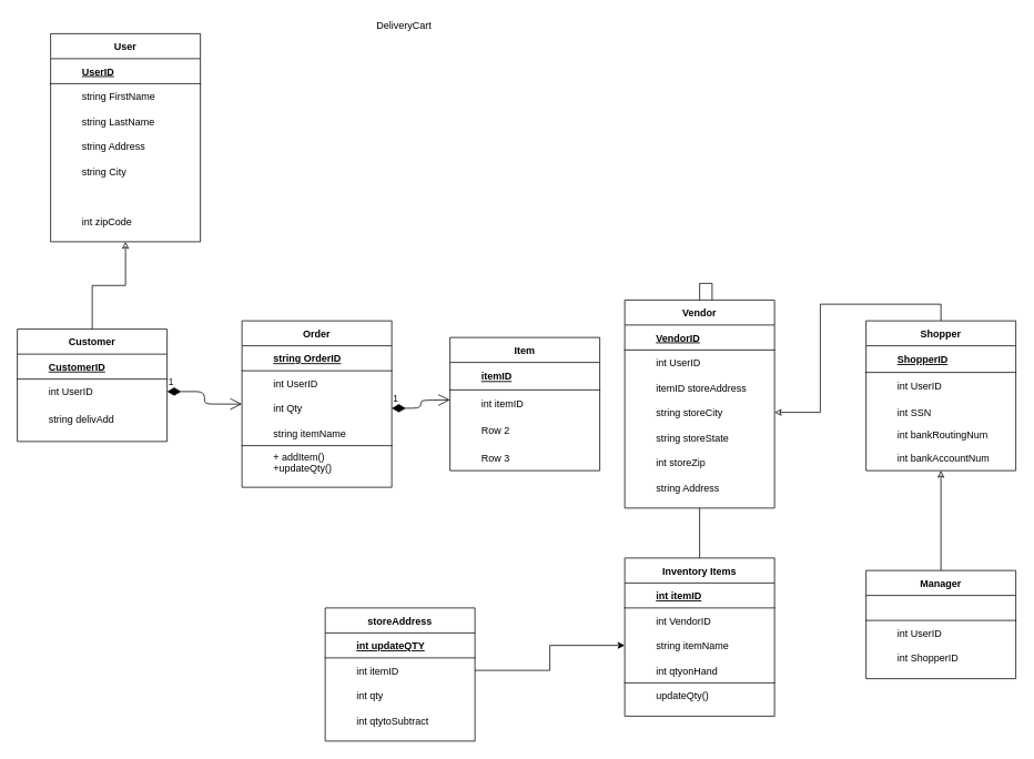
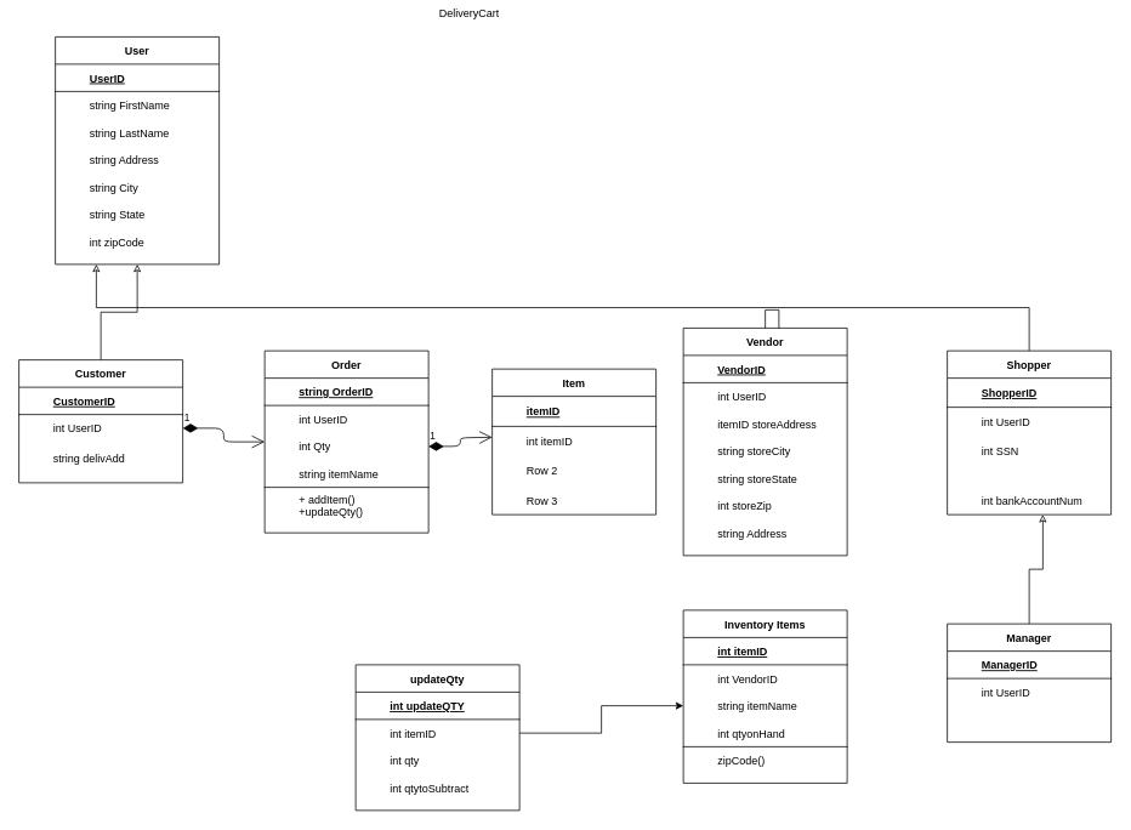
- <mxCell id="103" value="DeliveryCart" style="text;html=1;strokeColor=none;fillColor=none;align=center;verticalAlign=middle;whiteSpace=wrap;rounded=0;glass=0;" parent="1" vertex="1"><mxGeometry x="440" y="20" width="90" height="20" as="geometry" /></mxCell>
+ <mxCell id="103" value="DeliveryCart" style="text;html=1;strokeColor=none;fillColor=none;align=center;verticalAlign=middle;whiteSpace=wrap;rounded=0;glass=0;" parent="1" vertex="1"><mxGeometry x="470" y="5" width="90" height="20" as="geometry" /></mxCell>
+ <mxCell id="36" value="string State" style="shape=partialRectangle;connectable=0;fillColor=none;top=0;left=0;bottom=0;right=0;align=left;spacingLeft=6;overflow=hidden;" parent="34" vertex="1"><mxGeometry x="30" width="150" height="30" as="geometry" /></mxCell>
- <mxCell id="62" style="edgeStyle=orthogonalEdgeStyle;rounded=0;orthogonalLoop=1;jettySize=auto;html=1;exitX=0.5;exitY=0;exitDx=0;exitDy=0;endArrow=classic;endFill=0;startArrow=none;startFill=0;" parent="1" source="63" target="93" edge="1"><mxGeometry relative="1" as="geometry"><mxPoint x="140" y="260" as="targetPoint" /></mxGeometry></mxCell>
+ <mxCell id="62" style="edgeStyle=orthogonalEdgeStyle;rounded=0;orthogonalLoop=1;jettySize=auto;html=1;exitX=0.5;exitY=0;exitDx=0;exitDy=0;endArrow=classic;endFill=0;entryX=0.25;entryY=1;entryDx=0;entryDy=0;startArrow=none;startFill=0;" parent="1" source="63" target="18" edge="1"><mxGeometry relative="1" as="geometry"><mxPoint x="140" y="260" as="targetPoint" /></mxGeometry></mxCell>
- <mxCell id="75" value="int bankRoutingNum" style="shape=partialRectangle;connectable=0;fillColor=none;top=0;left=0;bottom=0;right=0;align=left;spacingLeft=6;overflow=hidden;" parent="73" vertex="1"><mxGeometry x="30" width="150" height="22" as="geometry" /></mxCell>
- <mxCell id="40" style="edgeStyle=orthogonalEdgeStyle;rounded=0;orthogonalLoop=1;jettySize=auto;html=1;exitX=0.5;exitY=0;exitDx=0;exitDy=0;endArrow=classic;endFill=0;entryX=0.5;entryY=1;entryDx=0;entryDy=0;" parent="1" source="41" target="63" edge="1"><mxGeometry relative="1" as="geometry"><mxPoint x="280" y="530" as="targetPoint" /></mxGeometry></mxCell>
+ <mxCell id="40" style="edgeStyle=orthogonalEdgeStyle;rounded=0;orthogonalLoop=1;jettySize=auto;html=1;exitX=0.5;exitY=0;exitDx=0;exitDy=0;endArrow=classic;endFill=0;" parent="1" source="41" target="78" edge="1"><mxGeometry relative="1" as="geometry"><mxPoint x="280" y="530" as="targetPoint" /></mxGeometry></mxCell>
- <mxCell id="80" value="" style="edgeStyle=orthogonalEdgeStyle;rounded=0;orthogonalLoop=1;jettySize=auto;html=1;startArrow=none;startFill=0;endArrow=none;endFill=0;" parent="1" source="81" target="104" edge="1"><mxGeometry relative="1" as="geometry" /></mxCell>
+ <mxCell id="44" value="ManagerID" style="shape=partialRectangle;connectable=0;fillColor=none;top=0;left=0;bottom=0;right=0;align=left;spacingLeft=6;fontStyle=5;overflow=hidden;" parent="42" vertex="1"><mxGeometry x="30" width="150" height="30" as="geometry" /></mxCell>
- <mxCell id="120" value="storeAddress" style="shape=table;startSize=30;container=1;collapsible=1;childLayout=tableLayout;fixedRows=1;rowLines=0;fontStyle=1;align=center;resizeLast=1;glass=0;columnLines=0;" parent="1" vertex="1"><mxGeometry x="390" y="730" width="180" height="160" as="geometry" /></mxCell>
+ <mxCell id="120" value="updateQty" style="shape=table;startSize=30;container=1;collapsible=1;childLayout=tableLayout;fixedRows=1;rowLines=0;fontStyle=1;align=center;resizeLast=1;glass=0;columnLines=0;" parent="1" vertex="1"><mxGeometry x="390" y="730" width="180" height="160" as="geometry" /></mxCell>
- <mxCell id="50" value="int ShopperID" style="shape=partialRectangle;connectable=0;fillColor=none;top=0;left=0;bottom=0;right=0;align=left;spacingLeft=6;overflow=hidden;" parent="48" vertex="1"><mxGeometry x="30" width="150" height="30" as="geometry" /></mxCell>
- <mxCell id="119" value="updateQty()" style="shape=partialRectangle;connectable=0;fillColor=none;top=0;left=0;bottom=0;right=0;align=left;spacingLeft=6;overflow=hidden;" parent="117" vertex="1"><mxGeometry x="30" width="150" height="30" as="geometry" /></mxCell>
+ <mxCell id="119" value="zipCode()" style="shape=partialRectangle;connectable=0;fillColor=none;top=0;left=0;bottom=0;right=0;align=left;spacingLeft=6;overflow=hidden;" parent="117" vertex="1"><mxGeometry x="30" width="150" height="30" as="geometry" /></mxCell>
